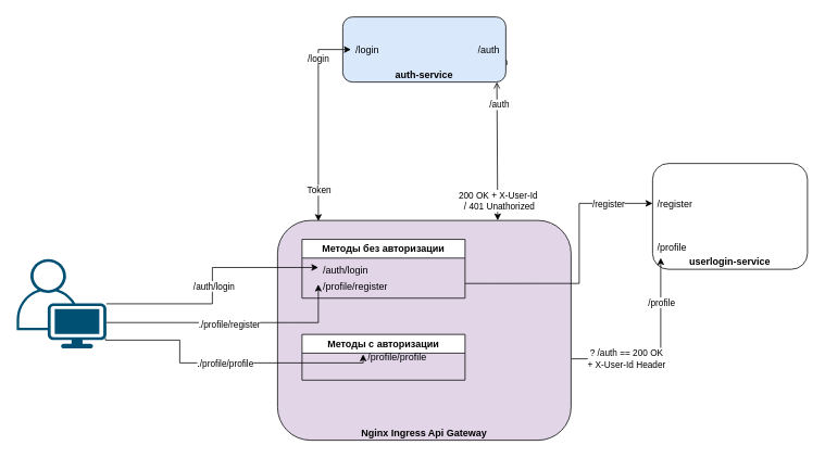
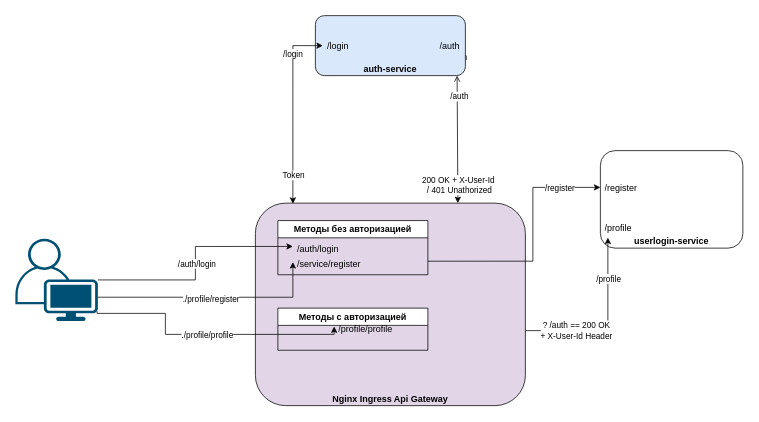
- <mxCell id="24" value="Методы без авторизации" style="swimlane;whiteSpace=wrap;html=1;" vertex="1" parent="1"><mxGeometry x="370" y="293.272" width="200" height="72.223" as="geometry" /></mxCell>
+ <mxCell id="24" value="Методы без авторизацией" style="swimlane;whiteSpace=wrap;html=1;" vertex="1" parent="1"><mxGeometry x="370" y="293.272" width="200" height="72.223" as="geometry" /></mxCell>
- <mxCell id="26" value="/profile/register" style="text;strokeColor=none;fillColor=none;align=left;verticalAlign=top;spacingLeft=4;spacingRight=4;overflow=hidden;rotatable=0;points=[[0,0.5],[1,0.5]];portConstraint=eastwest;whiteSpace=wrap;html=1;" vertex="1" parent="24"><mxGeometry x="20" y="44.938" width="100" height="20.864" as="geometry" /></mxCell>
+ <mxCell id="26" value="/service/register" style="text;strokeColor=none;fillColor=none;align=left;verticalAlign=top;spacingLeft=4;spacingRight=4;overflow=hidden;rotatable=0;points=[[0,0.5],[1,0.5]];portConstraint=eastwest;whiteSpace=wrap;html=1;" vertex="1" parent="24"><mxGeometry x="20" y="44.938" width="100" height="20.864" as="geometry" /></mxCell>
- <mxCell id="27" value="Методы с авторизации" style="swimlane;whiteSpace=wrap;html=1;" vertex="1" parent="1"><mxGeometry x="370" y="410.003" width="200" height="56.173" as="geometry" /></mxCell>
+ <mxCell id="27" value="Методы с авторизацией" style="swimlane;whiteSpace=wrap;html=1;" vertex="1" parent="1"><mxGeometry x="370" y="410.003" width="200" height="56.173" as="geometry" /></mxCell>
